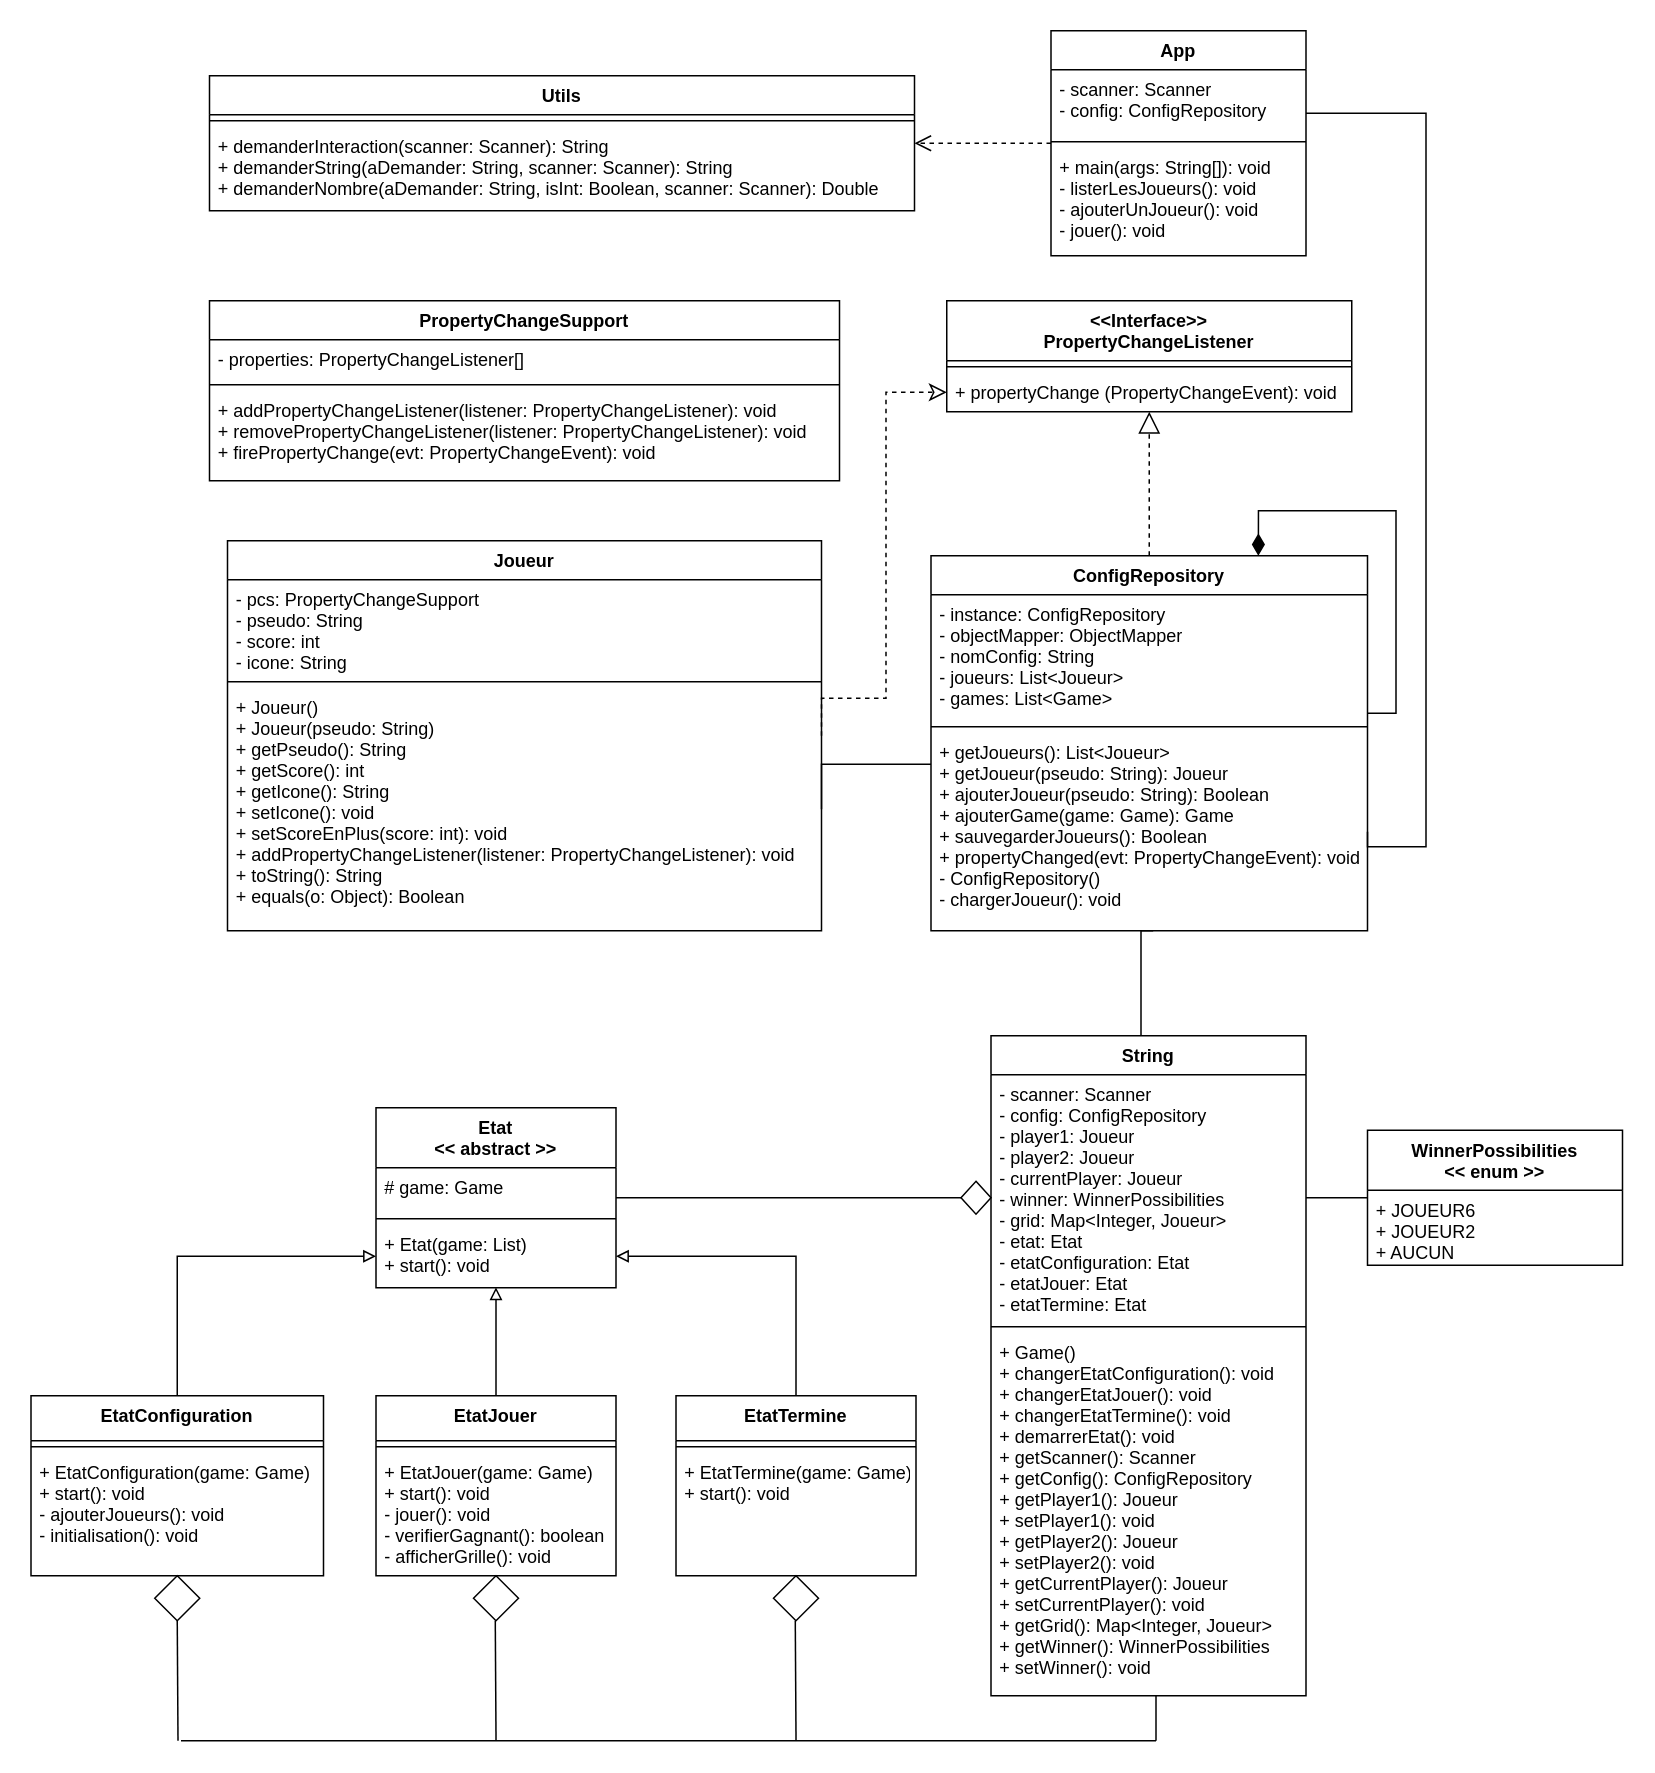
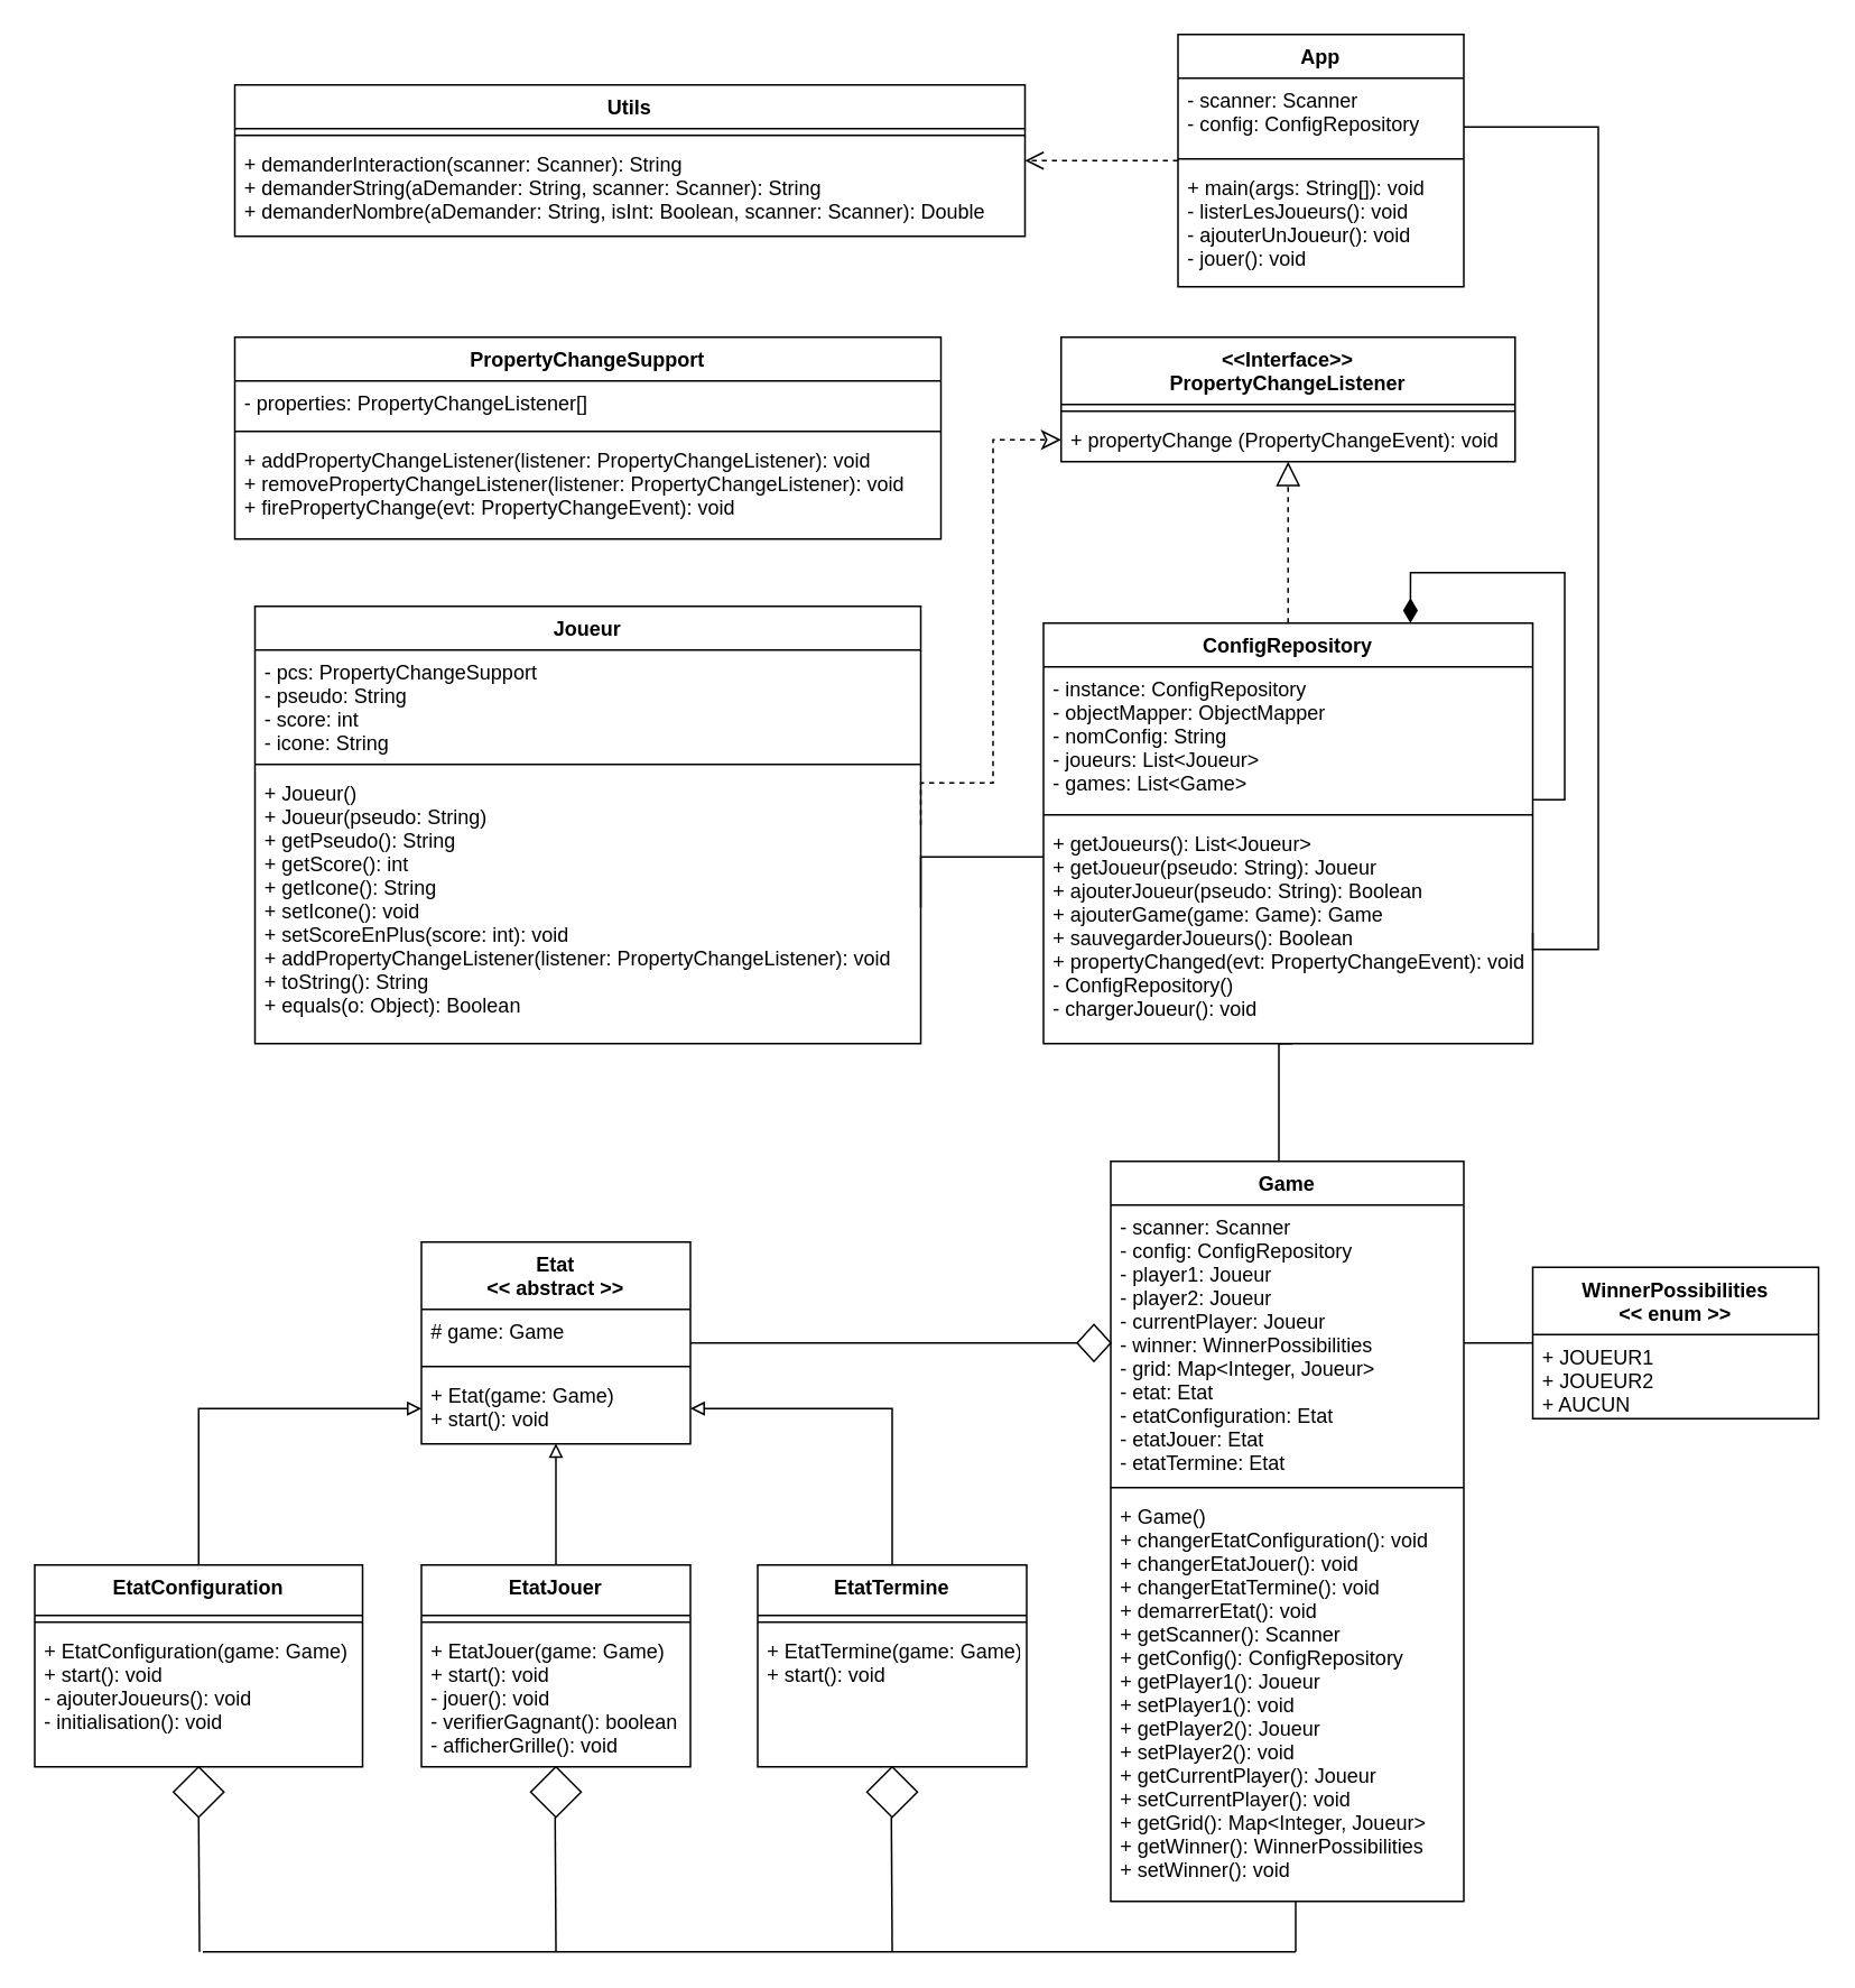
- <mxCell id="31" value="String" style="swimlane;fontStyle=1;align=center;verticalAlign=top;childLayout=stackLayout;horizontal=1;startSize=26;horizontalStack=0;resizeParent=1;resizeParentMax=0;resizeLast=0;collapsible=1;marginBottom=0;" vertex="1" parent="1"><mxGeometry x="660" y="690" width="210" height="440" as="geometry" /></mxCell>
+ <mxCell id="31" value="Game" style="swimlane;fontStyle=1;align=center;verticalAlign=top;childLayout=stackLayout;horizontal=1;startSize=26;horizontalStack=0;resizeParent=1;resizeParentMax=0;resizeLast=0;collapsible=1;marginBottom=0;" vertex="1" parent="1"><mxGeometry x="660" y="690" width="210" height="440" as="geometry" /></mxCell>
- <mxCell id="37" value="+ JOUEUR6&#10;+ JOUEUR2&#10;+ AUCUN" style="text;strokeColor=none;fillColor=none;align=left;verticalAlign=top;spacingLeft=4;spacingRight=4;overflow=hidden;rotatable=0;points=[[0,0.5],[1,0.5]];portConstraint=eastwest;" vertex="1" parent="36"><mxGeometry y="40" width="170" height="50" as="geometry" /></mxCell>
+ <mxCell id="37" value="+ JOUEUR1&#10;+ JOUEUR2&#10;+ AUCUN" style="text;strokeColor=none;fillColor=none;align=left;verticalAlign=top;spacingLeft=4;spacingRight=4;overflow=hidden;rotatable=0;points=[[0,0.5],[1,0.5]];portConstraint=eastwest;" vertex="1" parent="36"><mxGeometry y="40" width="170" height="50" as="geometry" /></mxCell>
- <mxCell id="41" value="+ Etat(game: List)&#10;+ start(): void" style="text;strokeColor=none;fillColor=none;align=left;verticalAlign=top;spacingLeft=4;spacingRight=4;overflow=hidden;rotatable=0;points=[[0,0.5],[1,0.5]];portConstraint=eastwest;" vertex="1" parent="38"><mxGeometry y="78" width="160" height="42" as="geometry" /></mxCell>
+ <mxCell id="41" value="+ Etat(game: Game)&#10;+ start(): void" style="text;strokeColor=none;fillColor=none;align=left;verticalAlign=top;spacingLeft=4;spacingRight=4;overflow=hidden;rotatable=0;points=[[0,0.5],[1,0.5]];portConstraint=eastwest;" vertex="1" parent="38"><mxGeometry y="78" width="160" height="42" as="geometry" /></mxCell>
